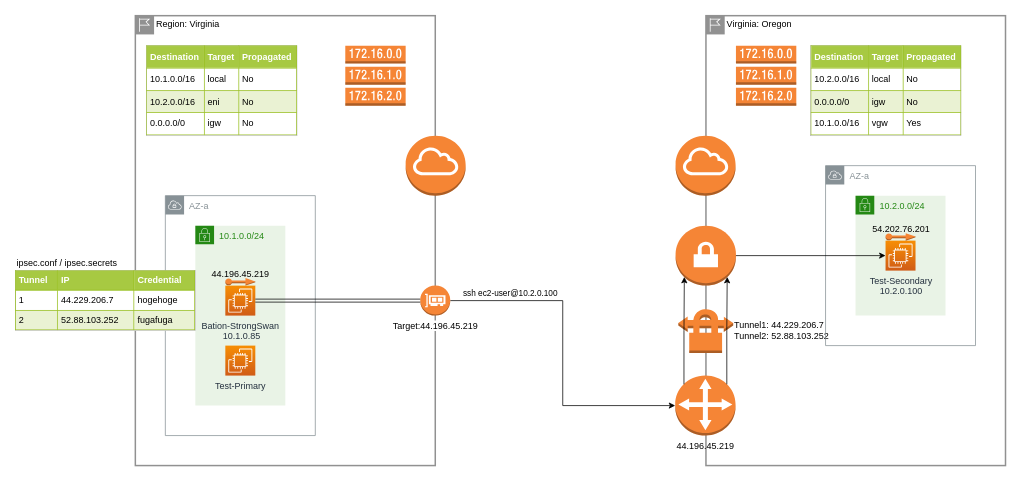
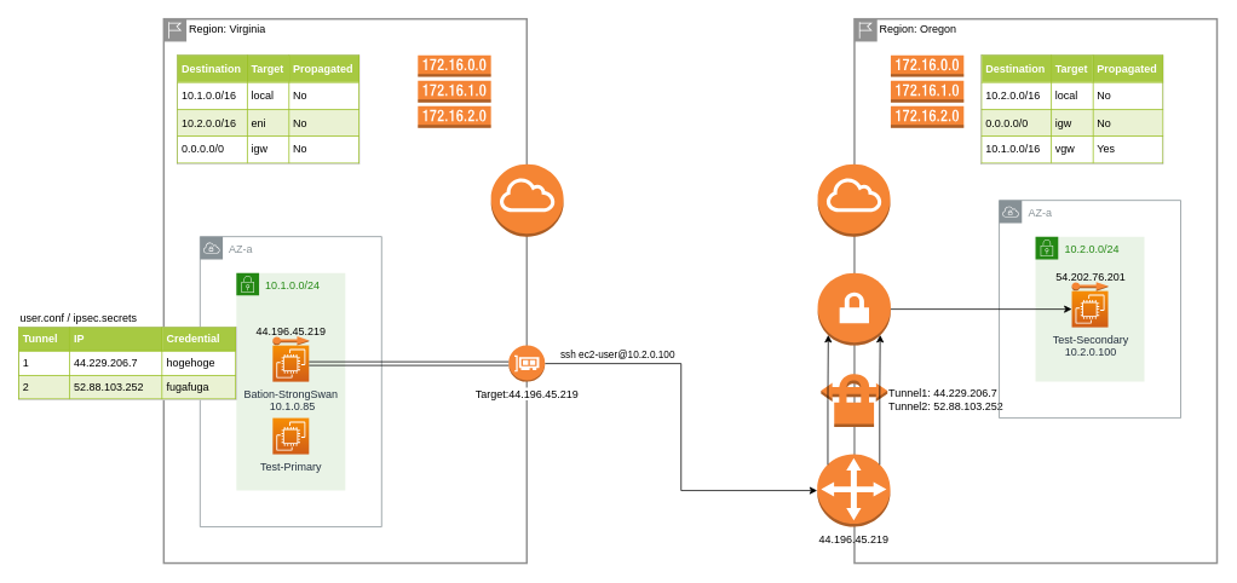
- <mxCell id="2" value="Virginia: Oregon" style="shape=mxgraph.ibm.box;prType=region;fontStyle=0;verticalAlign=top;align=left;spacingLeft=32;spacingTop=4;fillColor=none;rounded=0;whiteSpace=wrap;html=1;strokeColor=#919191;strokeWidth=2;dashed=0;container=1;spacing=-4;collapsible=0;expand=0;recursiveResize=0;" parent="1" vertex="1"><mxGeometry x="941" y="20" width="399.5" height="600" as="geometry" /></mxCell>
+ <mxCell id="2" value="Region: Oregon" style="shape=mxgraph.ibm.box;prType=region;fontStyle=0;verticalAlign=top;align=left;spacingLeft=32;spacingTop=4;fillColor=none;rounded=0;whiteSpace=wrap;html=1;strokeColor=#919191;strokeWidth=2;dashed=0;container=1;spacing=-4;collapsible=0;expand=0;recursiveResize=0;" parent="1" vertex="1"><mxGeometry x="941" y="20" width="399.5" height="600" as="geometry" /></mxCell>
- <mxCell id="32" value="ipsec.conf / ipsec.secrets" style="text;html=1;strokeColor=none;fillColor=none;align=left;verticalAlign=middle;whiteSpace=wrap;rounded=0;labelBackgroundColor=#ffffff;" parent="30" vertex="1"><mxGeometry width="240" height="20" as="geometry" /></mxCell>
+ <mxCell id="32" value="user.conf / ipsec.secrets" style="text;html=1;strokeColor=none;fillColor=none;align=left;verticalAlign=middle;whiteSpace=wrap;rounded=0;labelBackgroundColor=#ffffff;" parent="30" vertex="1"><mxGeometry width="240" height="20" as="geometry" /></mxCell>
